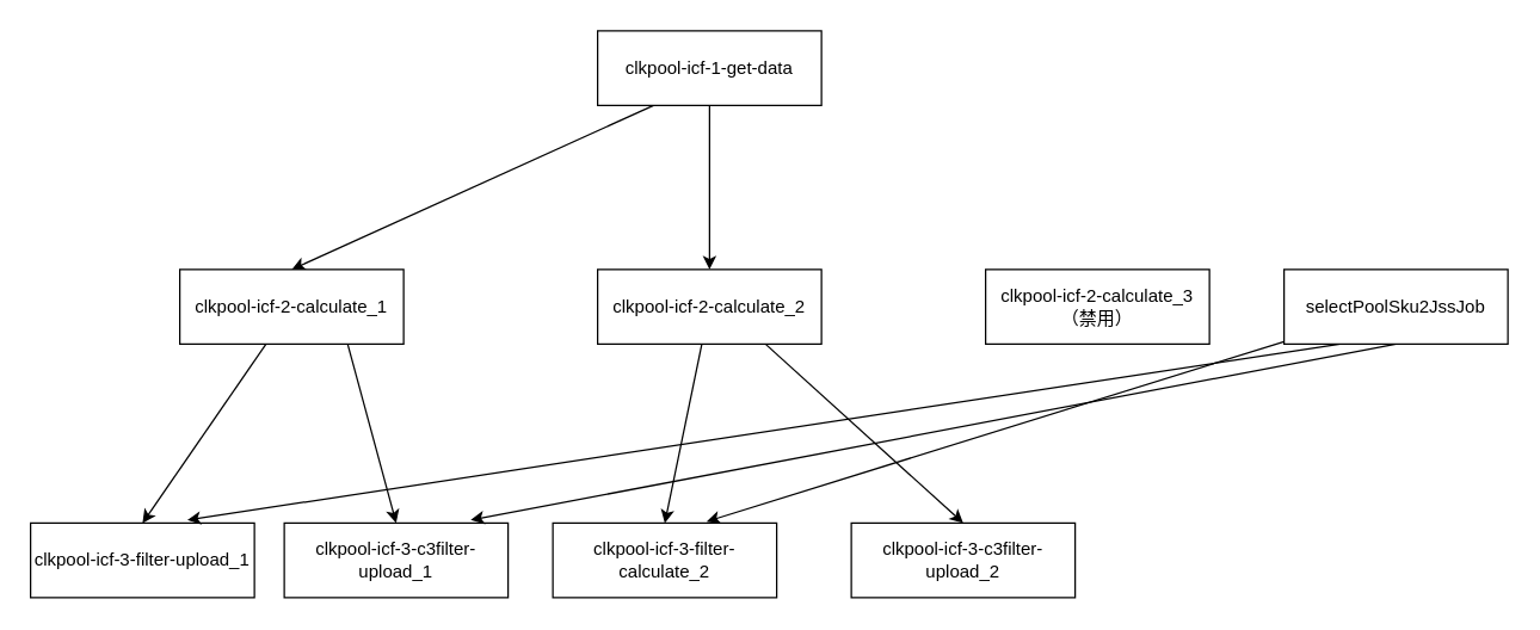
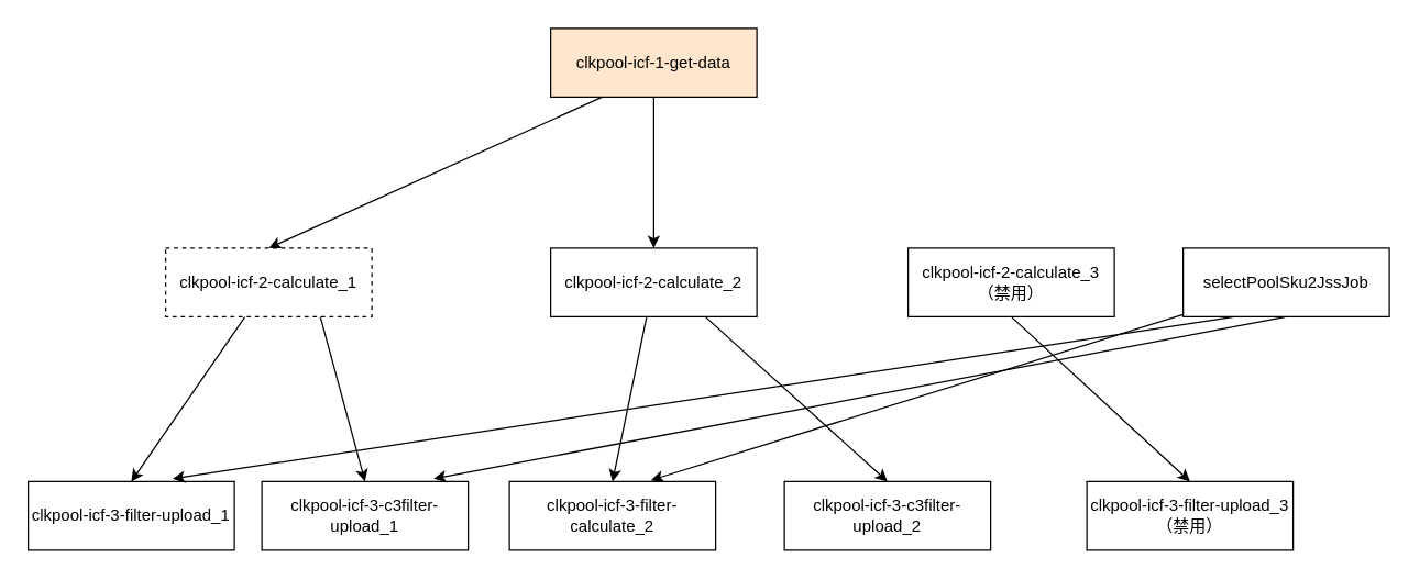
- <mxCell id="4" value="clkpool-icf-1-get-data" style="rounded=0;whiteSpace=wrap;html=1;" vertex="1" parent="1"><mxGeometry x="400" y="20" width="150" height="50" as="geometry" /></mxCell>
+ <mxCell id="4" value="clkpool-icf-1-get-data" style="rounded=0;whiteSpace=wrap;html=1;fillColor=#ffe6cc;" vertex="1" parent="1"><mxGeometry x="400" y="20" width="150" height="50" as="geometry" /></mxCell>
- <mxCell id="7" value="clkpool-icf-2-calculate_1" style="rounded=0;whiteSpace=wrap;html=1;" vertex="1" parent="1"><mxGeometry x="120" y="180" width="150" height="50" as="geometry" /></mxCell>
+ <mxCell id="7" value="clkpool-icf-2-calculate_1" style="rounded=0;whiteSpace=wrap;html=1;dashed=1;" vertex="1" parent="1"><mxGeometry x="120" y="180" width="150" height="50" as="geometry" /></mxCell>
+ <mxCell id="11" style="edgeStyle=none;rounded=0;orthogonalLoop=1;jettySize=auto;html=1;exitX=0.5;exitY=1;exitDx=0;exitDy=0;entryX=0.5;entryY=0;entryDx=0;entryDy=0;" edge="1" parent="1" source="12" target="21"><mxGeometry relative="1" as="geometry" /></mxCell>
+ <mxCell id="21" value="clkpool-icf-3-filter-upload_3&lt;br&gt;（禁用）" style="rounded=0;whiteSpace=wrap;html=1;" vertex="1" parent="1"><mxGeometry x="790" y="350" width="150" height="50" as="geometry" /></mxCell>
